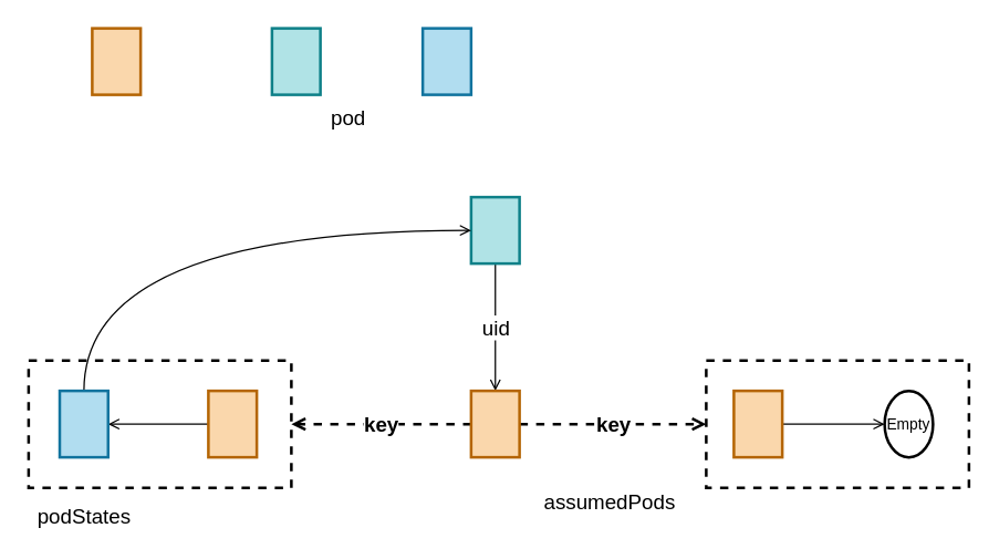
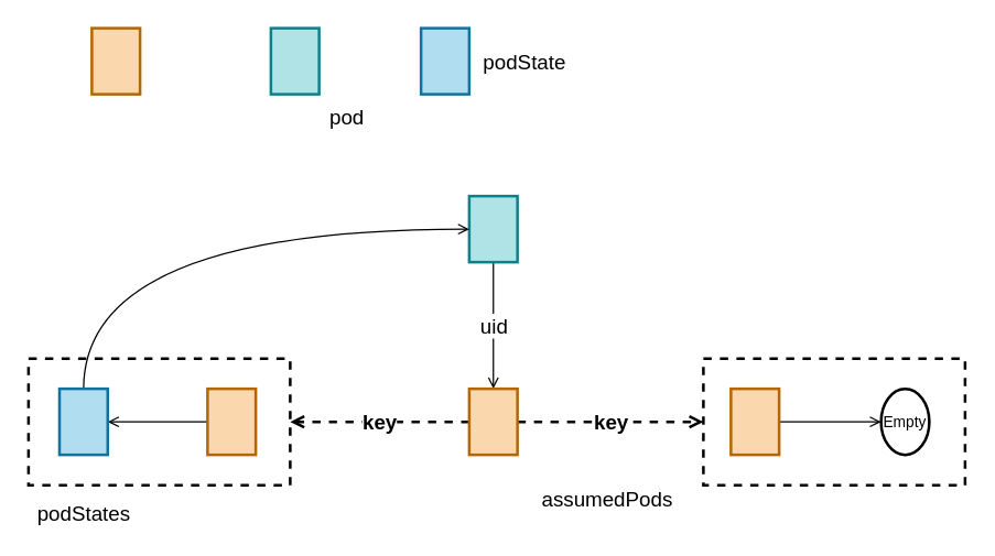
+ <mxCell id="22" value="podState" style="text;html=1;align=center;verticalAlign=middle;resizable=0;points=[];autosize=1;strokeColor=none;fillColor=none;fontSize=15;" vertex="1" parent="1"><mxGeometry x="340" y="34" width="80" height="20" as="geometry" /></mxCell>
